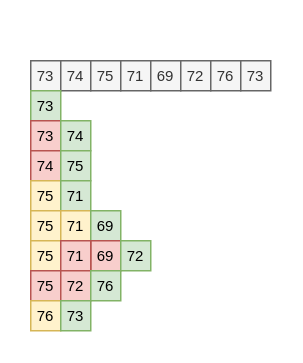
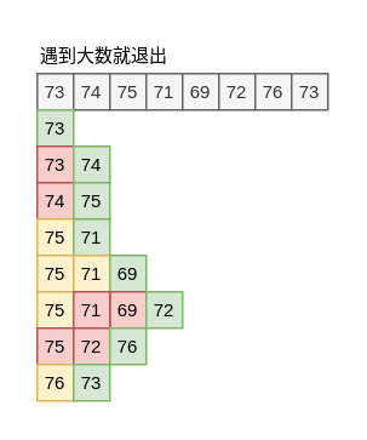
+ <mxCell id="29" value="遇到大数就退出" style="text;html=1;strokeColor=none;fillColor=none;align=left;verticalAlign=middle;whiteSpace=wrap;rounded=0;fontSize=10;" vertex="1" parent="1"><mxGeometry x="20" y="20" width="160" height="20" as="geometry" /></mxCell>
